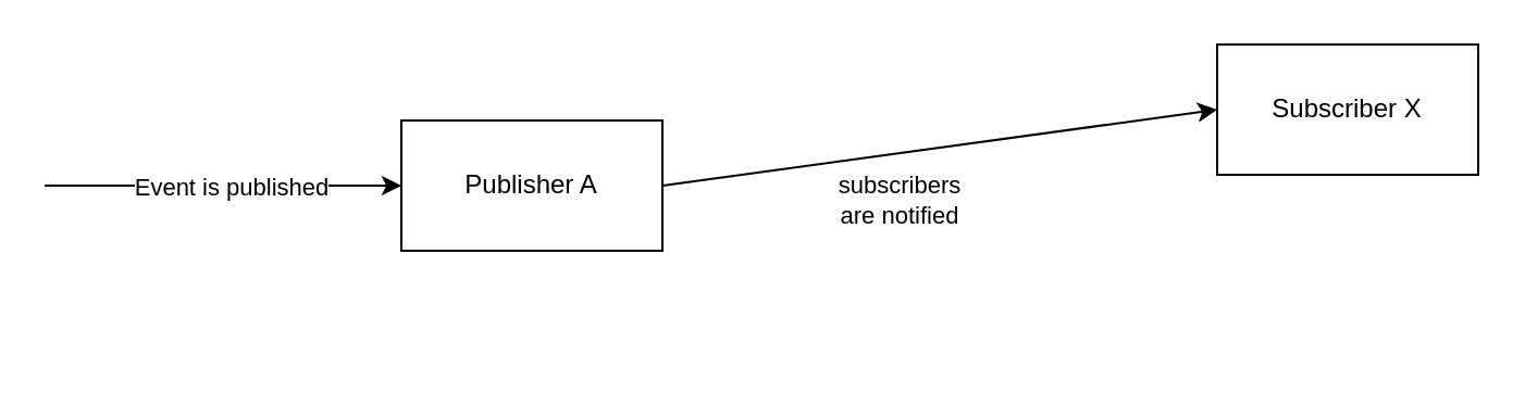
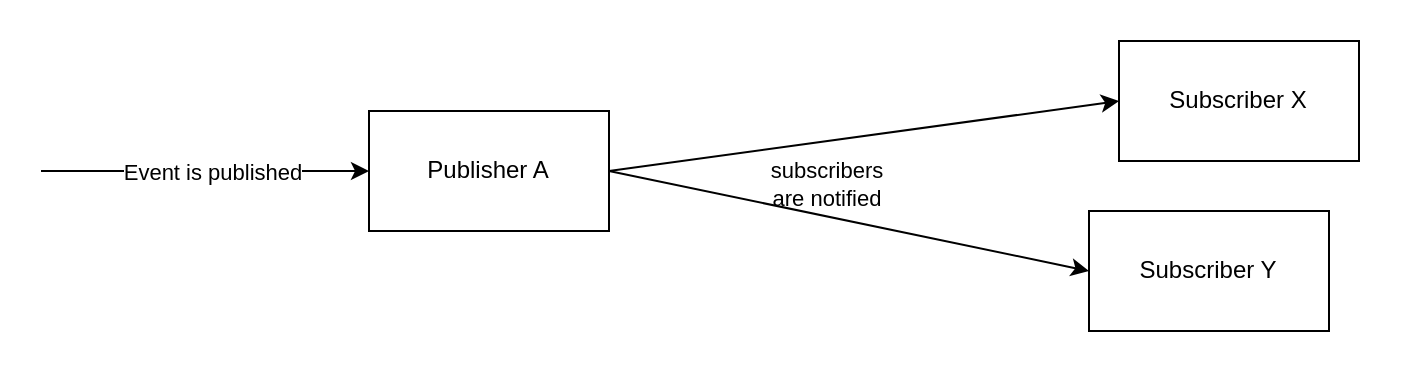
+ <mxCell id="9" value="" style="endArrow=classic;html=1;rounded=0;entryX=0;entryY=0.5;entryDx=0;entryDy=0;exitX=1;exitY=0.5;exitDx=0;exitDy=0;" edge="1" parent="1" source="2" target="6"><mxGeometry width="50" height="50" relative="1" as="geometry"><mxPoint x="250" y="95" as="sourcePoint" /><mxPoint x="490" y="45" as="targetPoint" /></mxGeometry></mxCell>
+ <mxCell id="6" value="Subscriber Y" style="rounded=0;whiteSpace=wrap;html=1;" vertex="1" parent="1"><mxGeometry x="544" y="105" width="120" height="60" as="geometry" /></mxCell>
